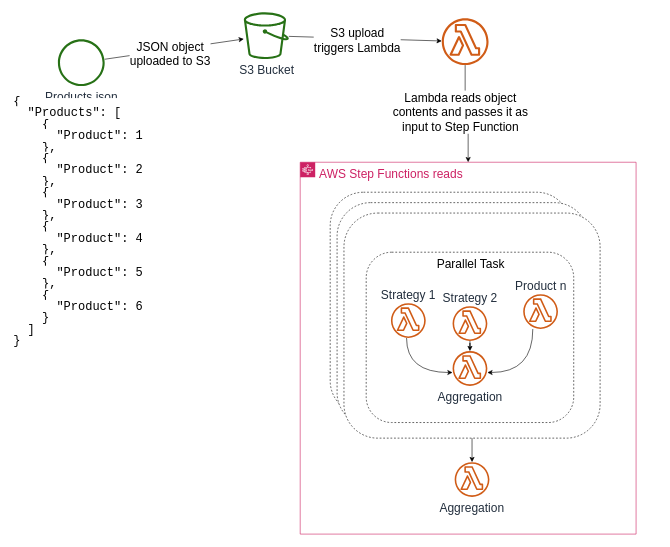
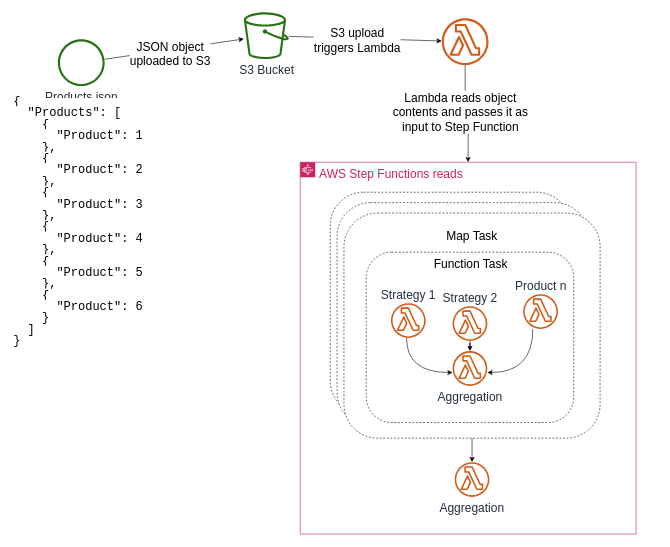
+ <mxCell id="19" value="&lt;font style=&quot;font-size: 20px&quot;&gt;Map Task&lt;/font&gt;" style="text;html=1;align=center;verticalAlign=middle;resizable=0;points=[];autosize=1;fontSize=20;" parent="15" vertex="1"><mxGeometry x="186.472" y="57.488" width="100" height="30" as="geometry" /></mxCell>
- <mxCell id="29" value="&lt;font style=&quot;font-size: 20px;&quot;&gt;Parallel Task&lt;/font&gt;" style="text;html=1;align=center;verticalAlign=middle;resizable=0;points=[];autosize=1;fontSize=20;" parent="20" vertex="1"><mxGeometry x="108.8" y="4.161" width="130" height="30" as="geometry" /></mxCell>
+ <mxCell id="29" value="&lt;font style=&quot;font-size: 20px;&quot;&gt;Function Task&lt;/font&gt;" style="text;html=1;align=center;verticalAlign=middle;resizable=0;points=[];autosize=1;fontSize=20;" parent="20" vertex="1"><mxGeometry x="108.8" y="4.161" width="130" height="30" as="geometry" /></mxCell>
